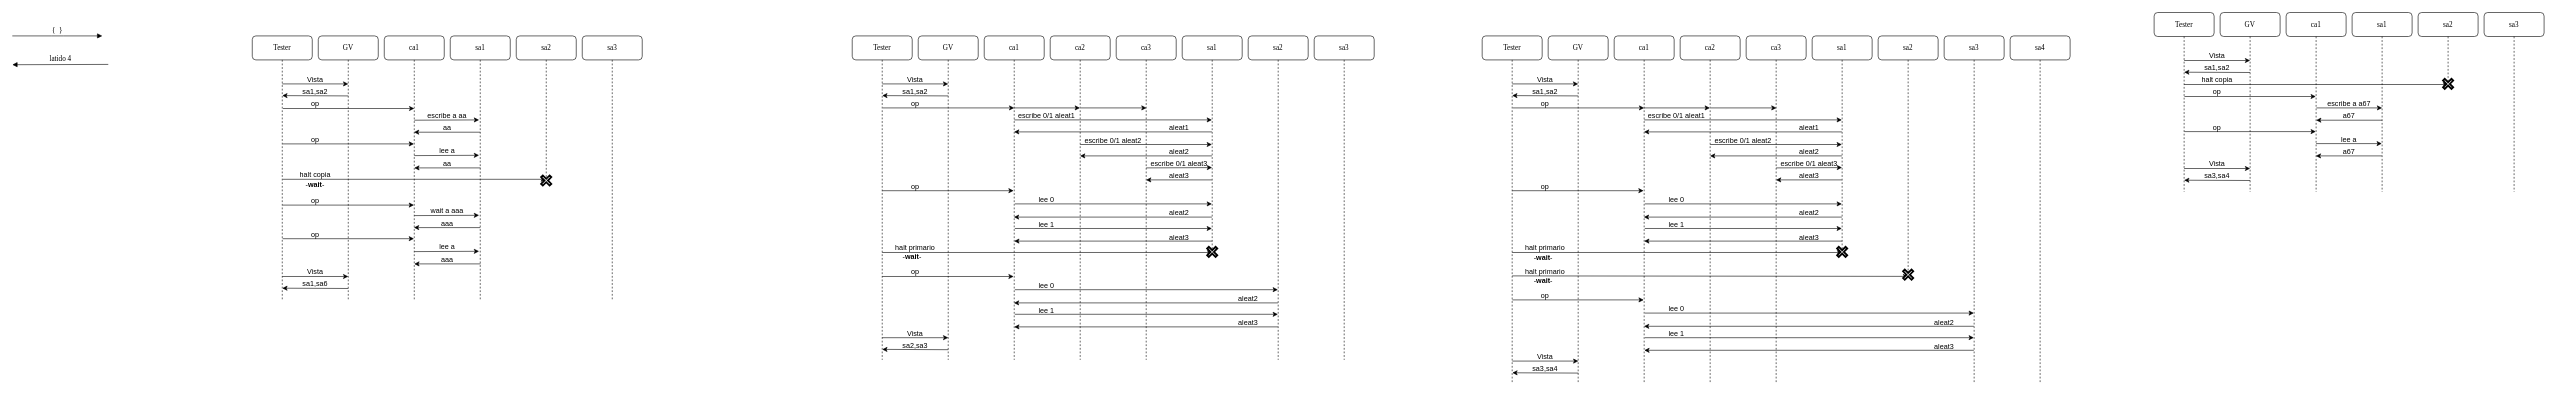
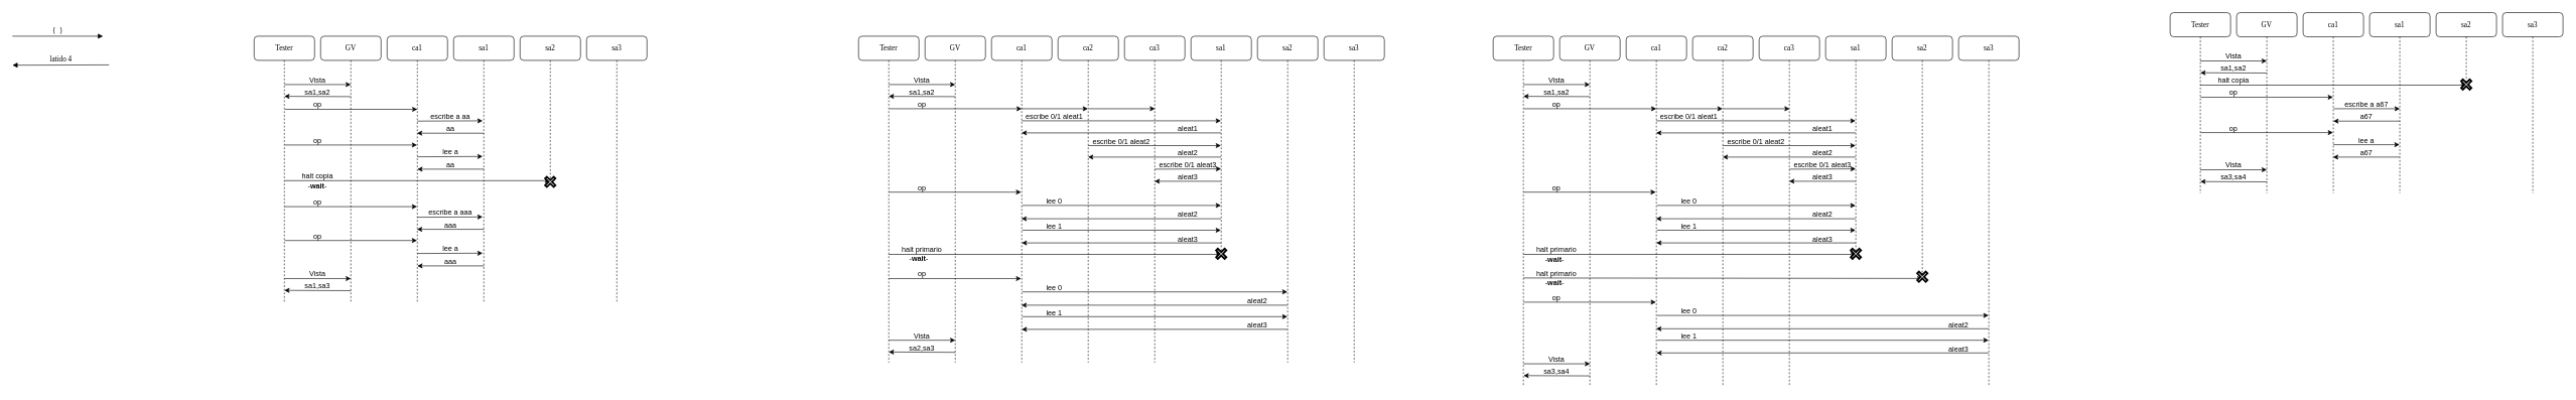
- <mxCell id="156" value="sa4" style="shape=umlLifeline;perimeter=lifelinePerimeter;whiteSpace=wrap;html=1;container=1;collapsible=0;recursiveResize=0;outlineConnect=0;rounded=1;shadow=0;comic=0;labelBackgroundColor=none;strokeWidth=1;fontFamily=Verdana;fontSize=12;align=center;" vertex="1" parent="1"><mxGeometry x="3350" y="59" width="100" height="580" as="geometry" /></mxCell>
- <mxCell id="31" value="wait a aaa" style="text;html=1;strokeColor=none;fillColor=none;align=center;verticalAlign=middle;whiteSpace=wrap;rounded=0;" vertex="1" parent="1"><mxGeometry x="700" y="341" width="90" height="20" as="geometry" /></mxCell>
+ <mxCell id="31" value="escribe a aaa" style="text;html=1;strokeColor=none;fillColor=none;align=center;verticalAlign=middle;whiteSpace=wrap;rounded=0;" vertex="1" parent="1"><mxGeometry x="700" y="341" width="90" height="20" as="geometry" /></mxCell>
- <mxCell id="44" value="sa1,sa6" style="text;html=1;strokeColor=none;fillColor=none;align=center;verticalAlign=middle;whiteSpace=wrap;rounded=0;" vertex="1" parent="1"><mxGeometry x="500" y="463" width="50" height="20" as="geometry" /></mxCell>
+ <mxCell id="44" value="sa1,sa3" style="text;html=1;strokeColor=none;fillColor=none;align=center;verticalAlign=middle;whiteSpace=wrap;rounded=0;" vertex="1" parent="1"><mxGeometry x="500" y="463" width="50" height="20" as="geometry" /></mxCell>
